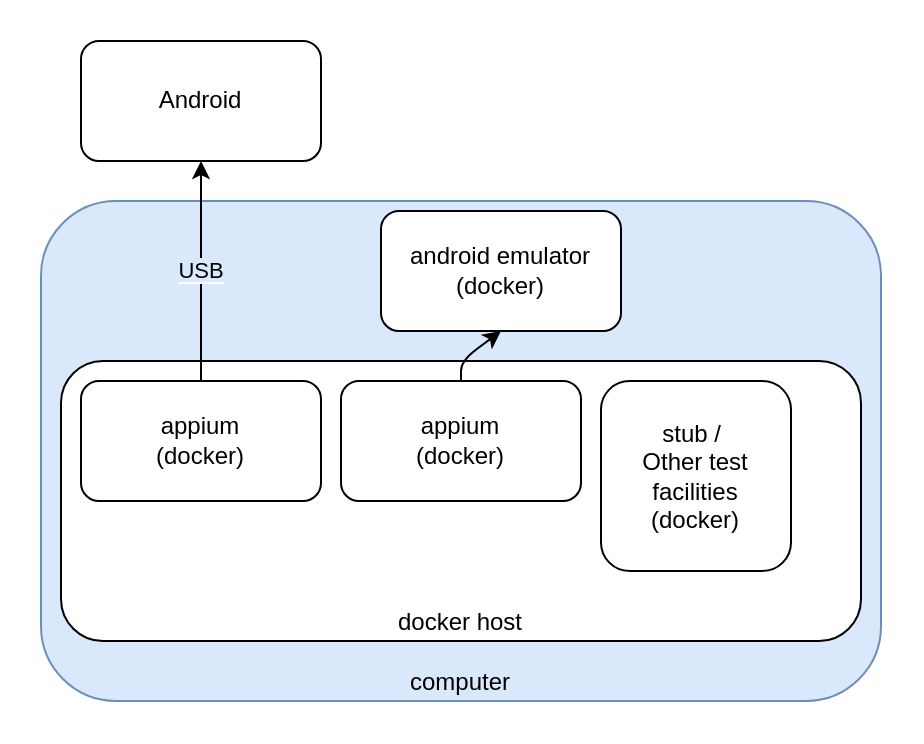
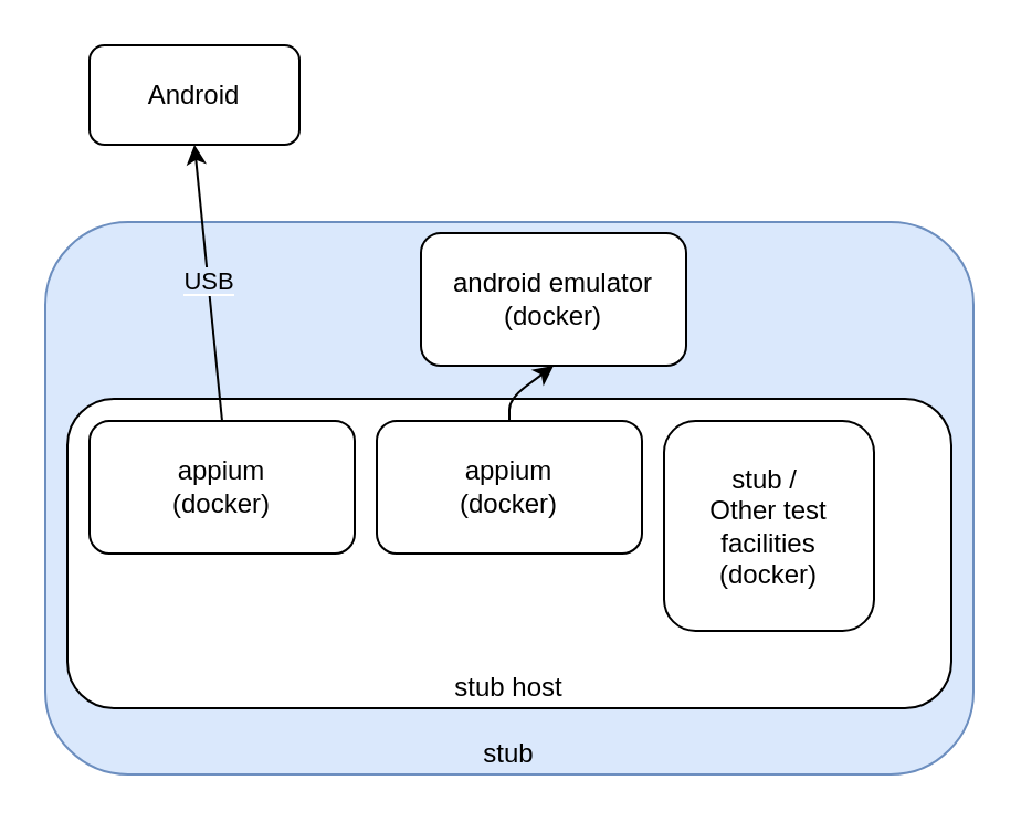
- <mxCell id="6" value="Android" style="rounded=1;whiteSpace=wrap;html=1;" parent="1" vertex="1"><mxGeometry x="40" y="20" width="120" height="60" as="geometry" /></mxCell>
+ <mxCell id="6" value="Android" style="rounded=1;whiteSpace=wrap;html=1;" parent="1" vertex="1"><mxGeometry x="40" y="20" width="95" height="45" as="geometry" /></mxCell>
- <mxCell id="3" value="docker host" style="rounded=1;whiteSpace=wrap;html=1;verticalAlign=bottom;" parent="1" vertex="1"><mxGeometry x="30" y="180" width="400" height="140" as="geometry" /></mxCell>
+ <mxCell id="3" value="stub host" style="rounded=1;whiteSpace=wrap;html=1;verticalAlign=bottom;" parent="1" vertex="1"><mxGeometry x="30" y="180" width="400" height="140" as="geometry" /></mxCell>
- <mxCell id="2" value="computer" style="rounded=1;whiteSpace=wrap;html=1;fillColor=#dae8fc;strokeColor=#6c8ebf;verticalAlign=bottom;" parent="1" vertex="1"><mxGeometry x="20" y="100" width="420" height="250" as="geometry" /></mxCell>
+ <mxCell id="2" value="stub" style="rounded=1;whiteSpace=wrap;html=1;fillColor=#dae8fc;strokeColor=#6c8ebf;verticalAlign=bottom;" parent="1" vertex="1"><mxGeometry x="20" y="100" width="420" height="250" as="geometry" /></mxCell>
